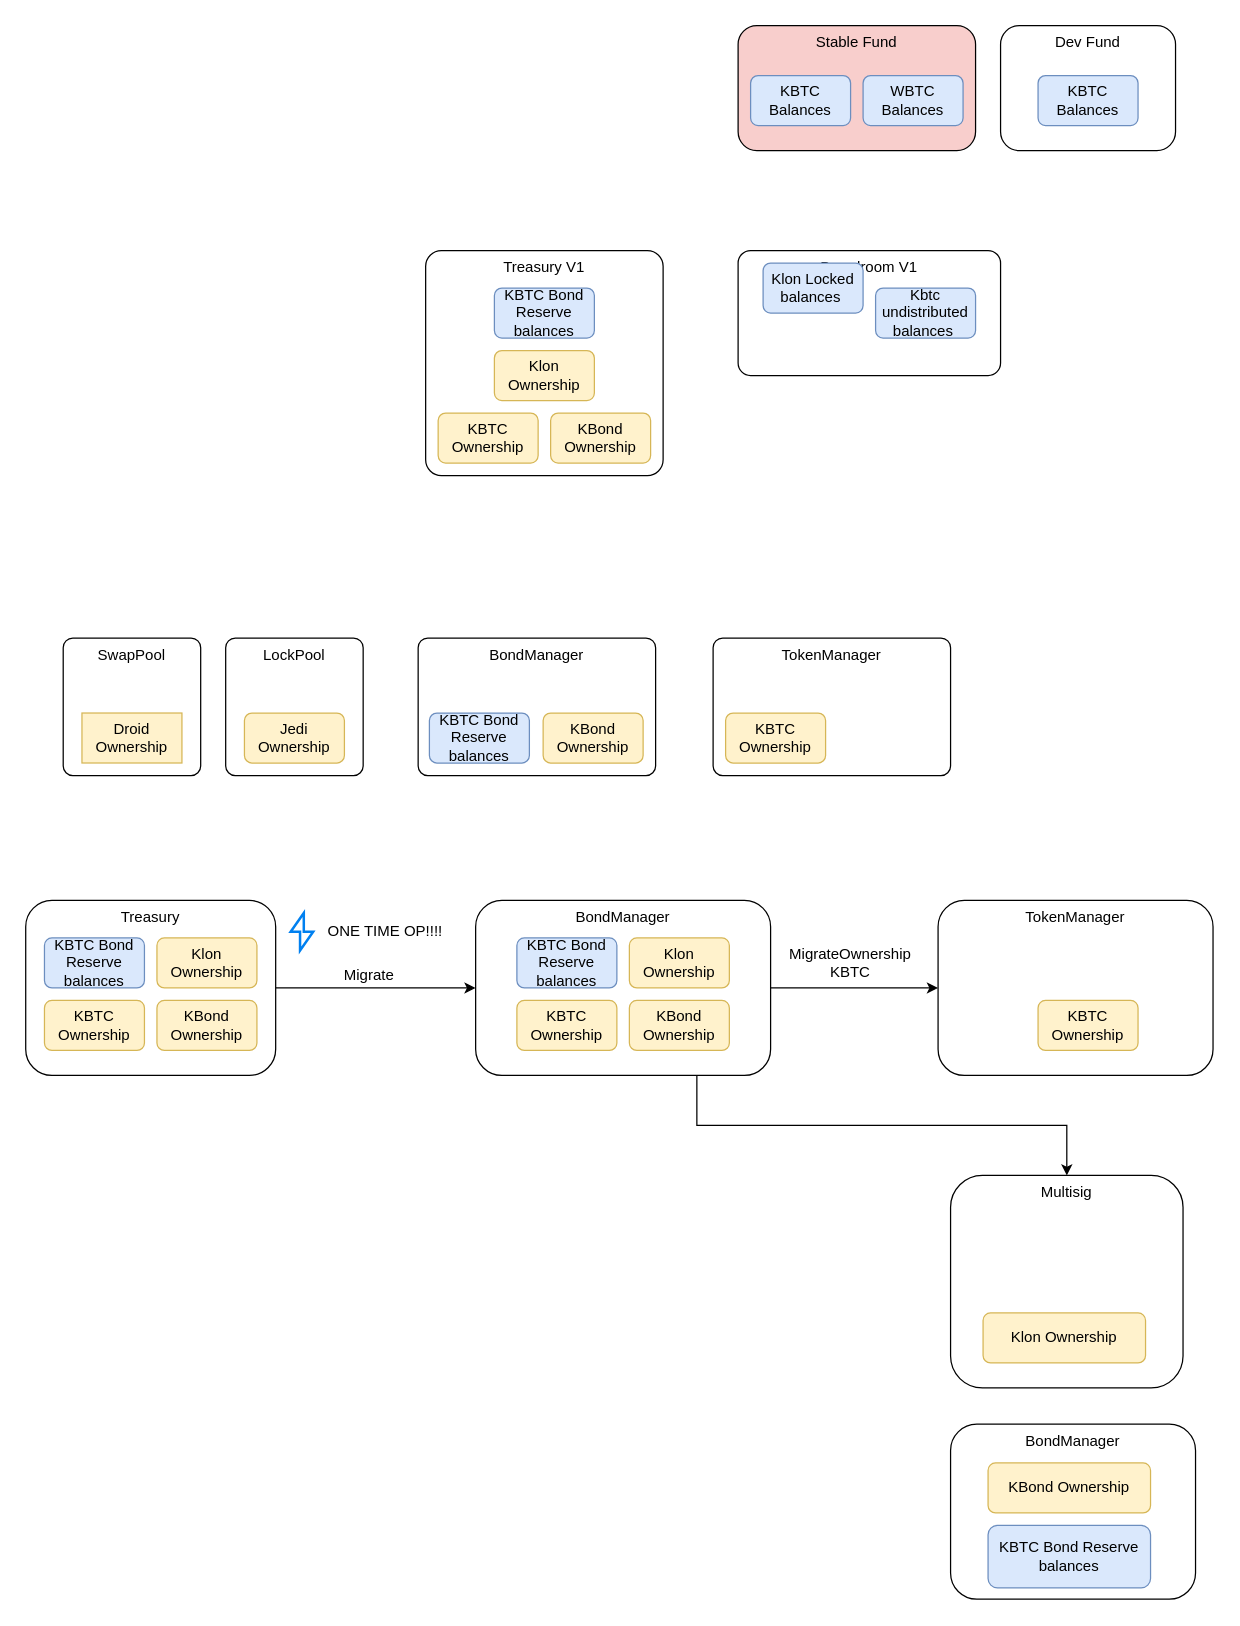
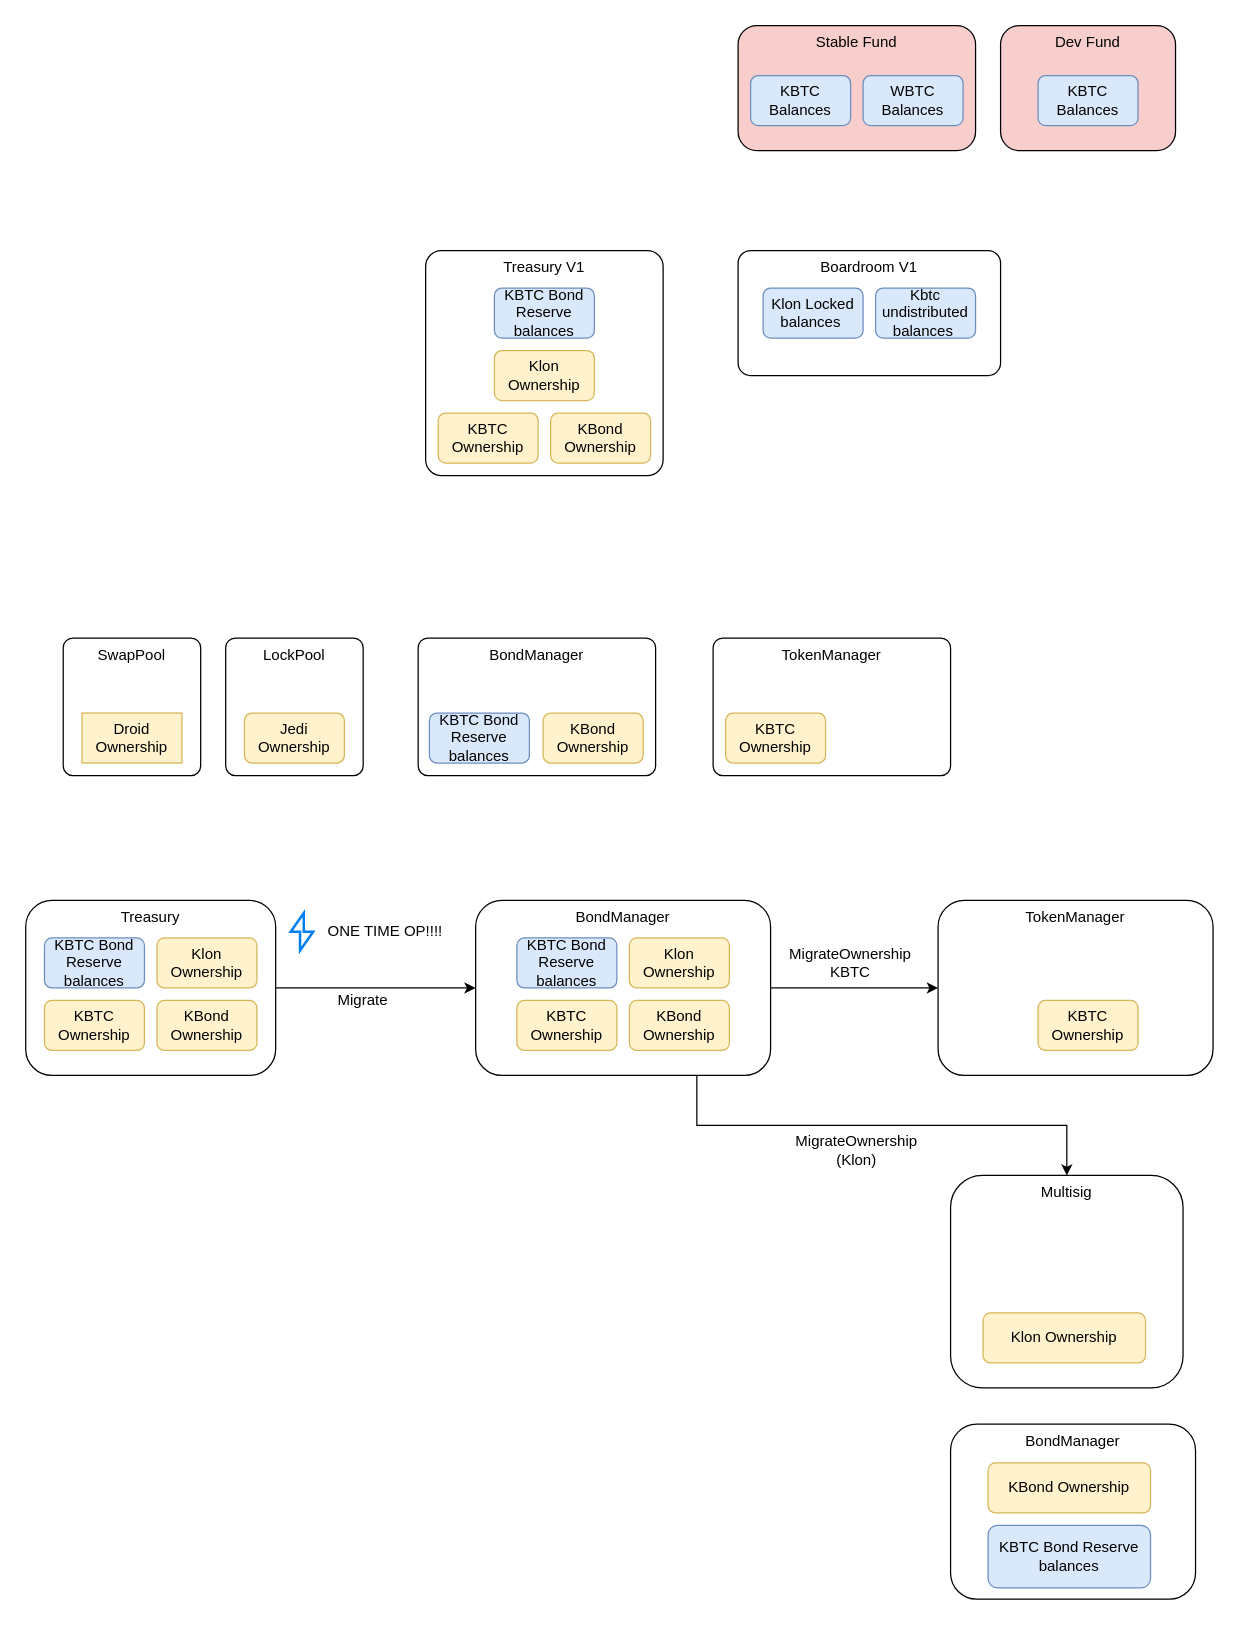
- <mxCell id="10" value="Dev Fund" style="rounded=1;whiteSpace=wrap;html=1;verticalAlign=top;" vertex="1" parent="1"><mxGeometry x="800" y="20" width="140" height="100" as="geometry" /></mxCell>
+ <mxCell id="10" value="Dev Fund" style="rounded=1;whiteSpace=wrap;html=1;verticalAlign=top;fillColor=#f8cecc;" vertex="1" parent="1"><mxGeometry x="800" y="20" width="140" height="100" as="geometry" /></mxCell>
- <mxCell id="13" value="Klon Locked balances&amp;nbsp;" style="rounded=1;whiteSpace=wrap;html=1;fillColor=#dae8fc;strokeColor=#6c8ebf;" vertex="1" parent="1"><mxGeometry x="610" y="210" width="80" height="40" as="geometry" /></mxCell>
+ <mxCell id="13" value="Klon Locked balances&amp;nbsp;" style="rounded=1;whiteSpace=wrap;html=1;fillColor=#dae8fc;strokeColor=#6c8ebf;" vertex="1" parent="1"><mxGeometry x="610" y="230" width="80" height="40" as="geometry" /></mxCell>
- <mxCell id="29" value="Migrate" style="text;html=1;strokeColor=none;fillColor=none;align=center;verticalAlign=middle;whiteSpace=wrap;rounded=0;" vertex="1" parent="1"><mxGeometry x="275" y="770" width="40" height="20" as="geometry" /></mxCell>
+ <mxCell id="29" value="Migrate" style="text;html=1;strokeColor=none;fillColor=none;align=center;verticalAlign=middle;whiteSpace=wrap;rounded=0;" vertex="1" parent="1"><mxGeometry x="270" y="790" width="40" height="20" as="geometry" /></mxCell>
+ <mxCell id="44" value="MigrateOwnership (Klon)" style="text;html=1;strokeColor=none;fillColor=none;align=center;verticalAlign=middle;whiteSpace=wrap;rounded=0;" vertex="1" parent="1"><mxGeometry x="665" y="910" width="40" height="20" as="geometry" /></mxCell>
